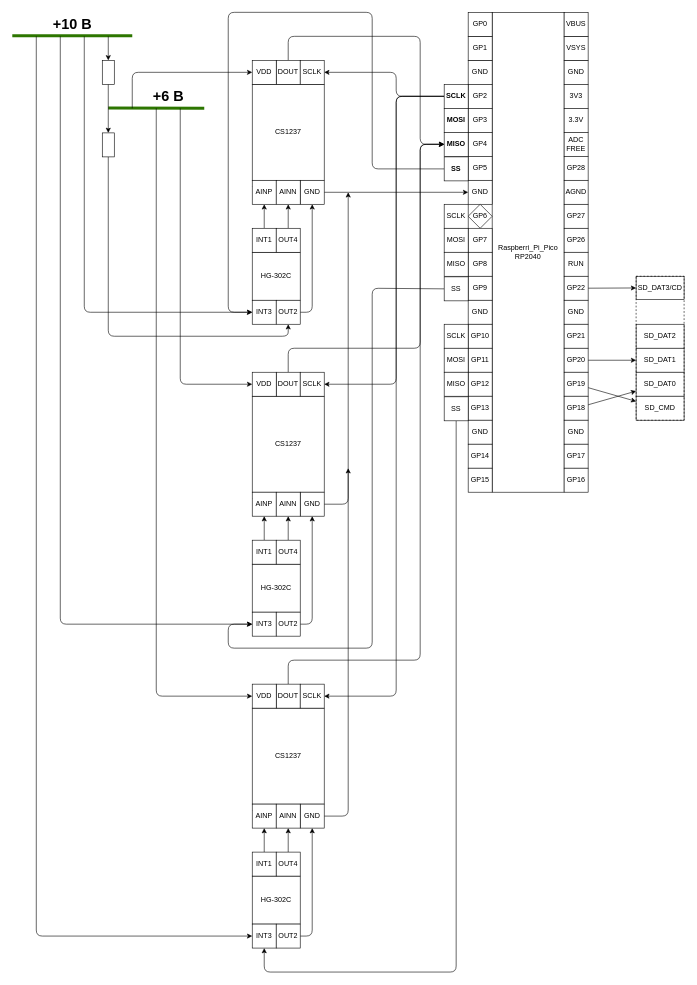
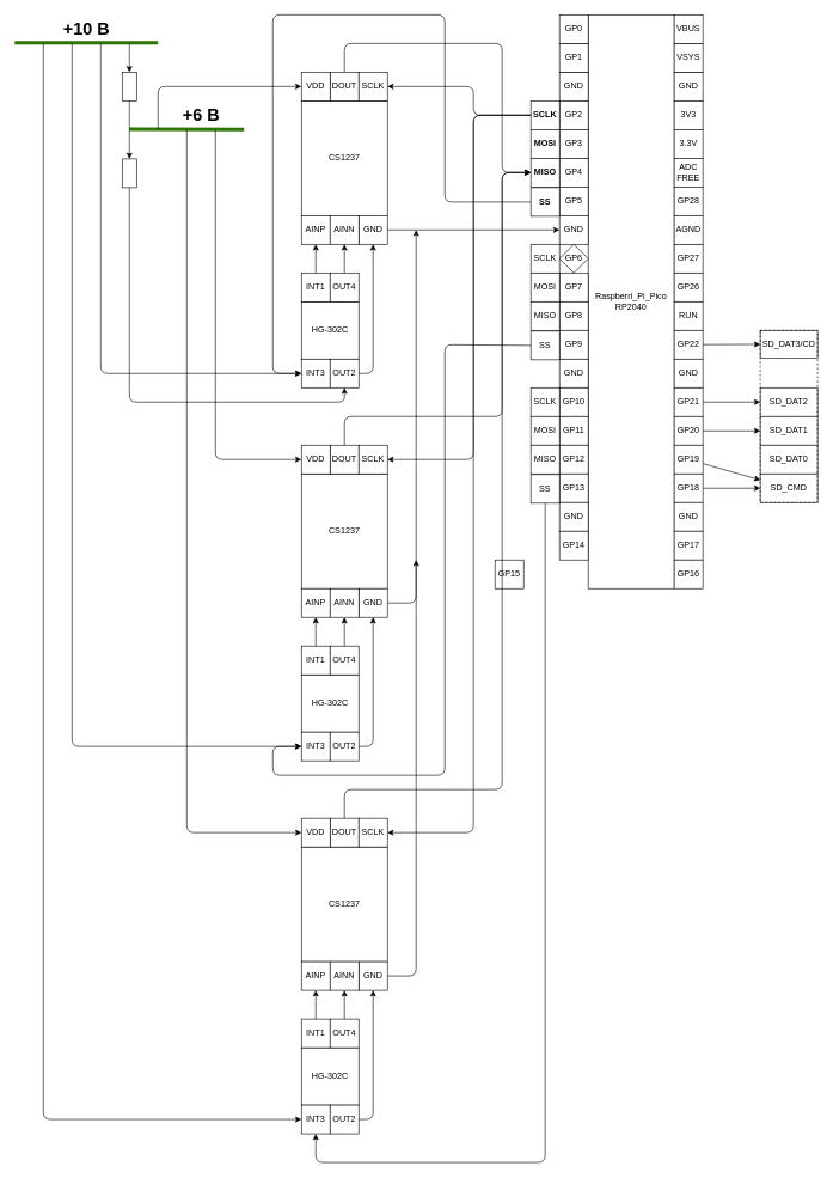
+ <mxCell id="37" style="edgeStyle=none;html=1;entryX=0;entryY=0.5;entryDx=0;entryDy=0;strokeWidth=1;" parent="1" source="38" target="136" edge="1"><mxGeometry relative="1" as="geometry" /></mxCell>
- <mxCell id="43" style="edgeStyle=none;html=1;strokeWidth=1;" parent="1" source="44" target="138" edge="1"><mxGeometry relative="1" as="geometry" /></mxCell>
+ <mxCell id="43" style="edgeStyle=none;html=1;entryX=0;entryY=0.5;entryDx=0;entryDy=0;strokeWidth=1;" parent="1" source="44" target="139" edge="1"><mxGeometry relative="1" as="geometry" /></mxCell>
- <mxCell id="22" value="GP15" style="whiteSpace=wrap;html=1;aspect=fixed;" parent="1" vertex="1"><mxGeometry x="780" y="780" width="40" height="40" as="geometry" /></mxCell>
+ <mxCell id="22" value="GP15" style="whiteSpace=wrap;html=1;aspect=fixed;" parent="1" vertex="1"><mxGeometry x="690" y="780" width="40" height="40" as="geometry" /></mxCell>
